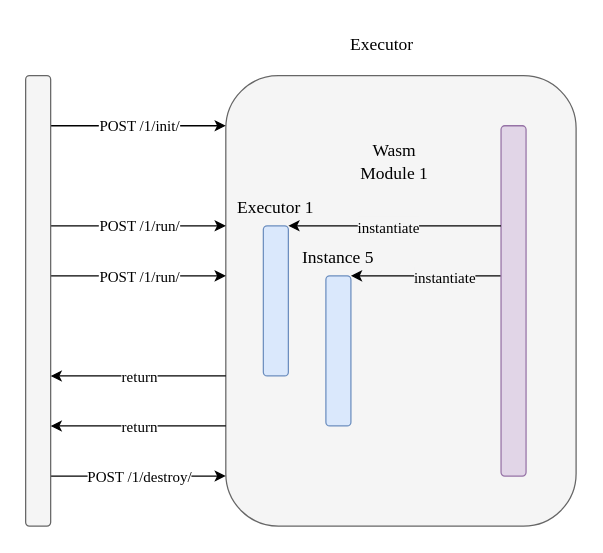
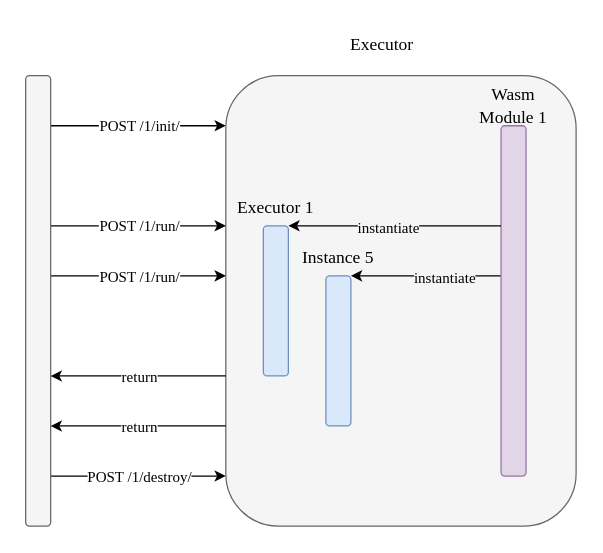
- <mxCell id="22" value="&lt;span style=&quot;color: rgb(0 , 0 , 0) ; font-family: &amp;#34;linux biolinum o&amp;#34; ; font-size: 14px ; font-style: normal ; font-weight: 400 ; letter-spacing: normal ; text-indent: 0px ; text-transform: none ; word-spacing: 0px ; display: inline ; float: none&quot;&gt;Wasm Module 1&lt;/span&gt;" style="text;whiteSpace=wrap;html=1;fontSize=14;align=center;labelBackgroundColor=none;" parent="1" vertex="1"><mxGeometry x="275" y="105" width="80" height="30" as="geometry" /></mxCell>
+ <mxCell id="22" value="&lt;span style=&quot;color: rgb(0 , 0 , 0) ; font-family: &amp;#34;linux biolinum o&amp;#34; ; font-size: 14px ; font-style: normal ; font-weight: 400 ; letter-spacing: normal ; text-indent: 0px ; text-transform: none ; word-spacing: 0px ; display: inline ; float: none&quot;&gt;Wasm Module 1&lt;/span&gt;" style="text;whiteSpace=wrap;html=1;fontSize=14;align=center;labelBackgroundColor=none;" parent="1" vertex="1"><mxGeometry x="370" y="60" width="80" height="30" as="geometry" /></mxCell>
